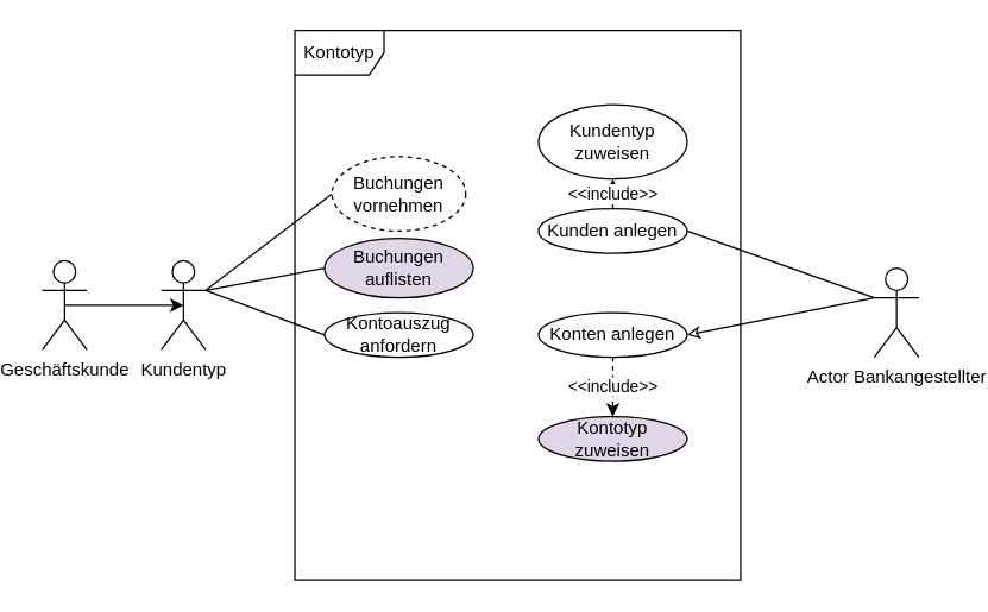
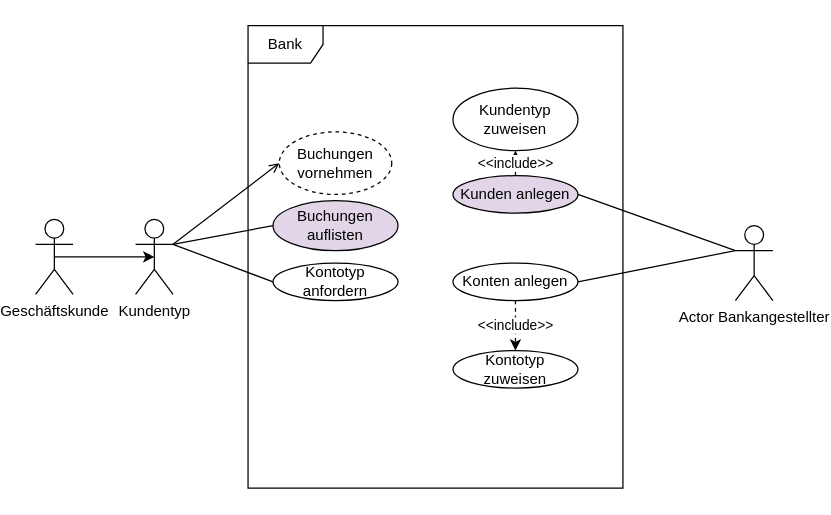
- <mxCell id="8" value="Kontotyp" style="shape=umlFrame;whiteSpace=wrap;html=1;" parent="1" vertex="1"><mxGeometry x="190" y="20" width="300" height="370" as="geometry" /></mxCell>
+ <mxCell id="8" value="Bank" style="shape=umlFrame;whiteSpace=wrap;html=1;" parent="1" vertex="1"><mxGeometry x="190" y="20" width="300" height="370" as="geometry" /></mxCell>
- <mxCell id="2" style="edgeStyle=none;rounded=0;orthogonalLoop=1;jettySize=auto;html=1;exitX=1;exitY=0.333;exitDx=0;exitDy=0;exitPerimeter=0;entryX=0;entryY=0.5;entryDx=0;entryDy=0;endArrow=none;endFill=0;" parent="1" source="5" target="9" edge="1"><mxGeometry relative="1" as="geometry" /></mxCell>
+ <mxCell id="2" style="edgeStyle=none;rounded=0;orthogonalLoop=1;jettySize=auto;html=1;exitX=1;exitY=0.333;exitDx=0;exitDy=0;exitPerimeter=0;entryX=0;entryY=0.5;entryDx=0;entryDy=0;endArrow=open;endFill=0;" parent="1" source="5" target="9" edge="1"><mxGeometry relative="1" as="geometry" /></mxCell>
- <mxCell id="16" value="Kunden anlegen" style="ellipse;whiteSpace=wrap;html=1;" parent="1" vertex="1"><mxGeometry x="354" y="140" width="100" height="30" as="geometry" /></mxCell>
+ <mxCell id="16" value="Kunden anlegen" style="ellipse;whiteSpace=wrap;html=1;fillColor=#e1d5e7;" parent="1" vertex="1"><mxGeometry x="354" y="140" width="100" height="30" as="geometry" /></mxCell>
- <mxCell id="13" style="edgeStyle=none;rounded=0;orthogonalLoop=1;jettySize=auto;html=1;exitX=0;exitY=0.333;exitDx=0;exitDy=0;exitPerimeter=0;entryX=1;entryY=0.5;entryDx=0;entryDy=0;endArrow=classic;endFill=0;" parent="1" source="14" target="18" edge="1"><mxGeometry relative="1" as="geometry" /></mxCell>
+ <mxCell id="13" style="edgeStyle=none;rounded=0;orthogonalLoop=1;jettySize=auto;html=1;exitX=0;exitY=0.333;exitDx=0;exitDy=0;exitPerimeter=0;entryX=1;entryY=0.5;entryDx=0;entryDy=0;endArrow=none;endFill=0;" parent="1" source="14" target="18" edge="1"><mxGeometry relative="1" as="geometry" /></mxCell>
- <mxCell id="11" value="Kontoauszug anfordern" style="ellipse;whiteSpace=wrap;html=1;" parent="1" vertex="1"><mxGeometry x="210" y="210" width="100" height="30" as="geometry" /></mxCell>
+ <mxCell id="11" value="Kontotyp anfordern" style="ellipse;whiteSpace=wrap;html=1;" parent="1" vertex="1"><mxGeometry x="210" y="210" width="100" height="30" as="geometry" /></mxCell>
- <mxCell id="20" value="Kontotyp zuweisen" style="ellipse;whiteSpace=wrap;html=1;fillColor=#e1d5e7;" parent="1" vertex="1"><mxGeometry x="354" y="280" width="100" height="30" as="geometry" /></mxCell>
+ <mxCell id="20" value="Kontotyp zuweisen" style="ellipse;whiteSpace=wrap;html=1;" parent="1" vertex="1"><mxGeometry x="354" y="280" width="100" height="30" as="geometry" /></mxCell>
